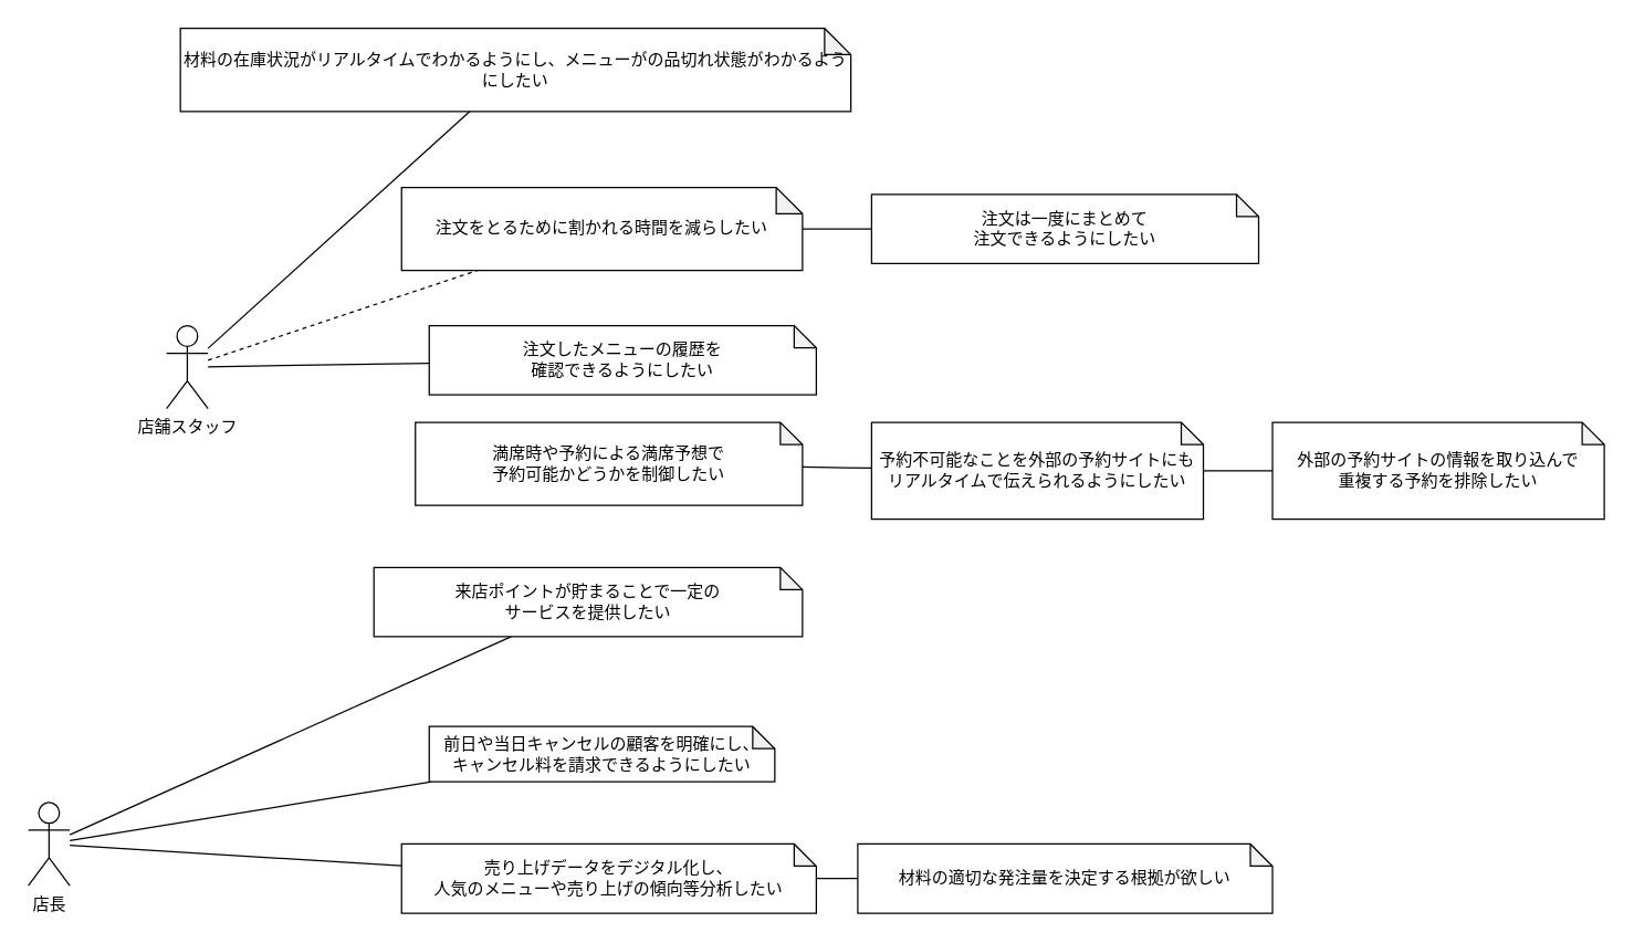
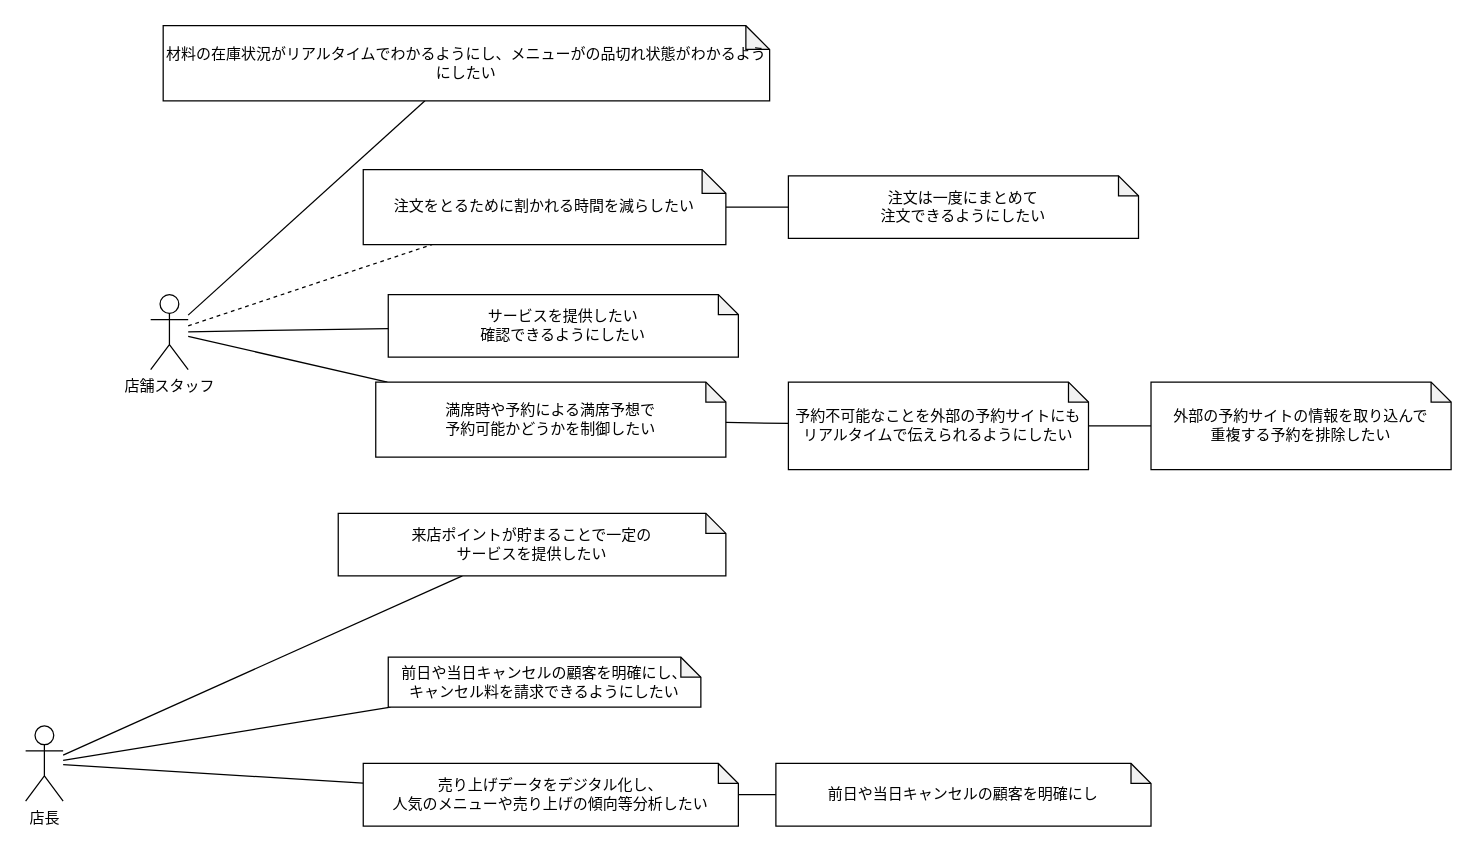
- <mxCell id="12" value="注文したメニューの履歴を&lt;br&gt;確認できるようにしたい" style="shape=note;whiteSpace=wrap;html=1;backgroundOutline=1;darkOpacity=0.05;size=16;" parent="1" vertex="1"><mxGeometry x="310" y="235" width="280" height="50" as="geometry" /></mxCell>
+ <mxCell id="12" value="サービスを提供したい&lt;br&gt;確認できるようにしたい" style="shape=note;whiteSpace=wrap;html=1;backgroundOutline=1;darkOpacity=0.05;size=16;" parent="1" vertex="1"><mxGeometry x="310" y="235" width="280" height="50" as="geometry" /></mxCell>
+ <mxCell id="4" style="edgeStyle=none;html=1;endArrow=none;endFill=0;" parent="1" source="18" target="9" edge="1"><mxGeometry relative="1" as="geometry" /></mxCell>
- <mxCell id="24" value="材料の適切な発注量を決定する根拠が欲しい" style="shape=note;whiteSpace=wrap;html=1;backgroundOutline=1;darkOpacity=0.05;size=16;" vertex="1" parent="1"><mxGeometry x="620" y="610" width="300" height="50" as="geometry" /></mxCell>
+ <mxCell id="24" value="前日や当日キャンセルの顧客を明確にし" style="shape=note;whiteSpace=wrap;html=1;backgroundOutline=1;darkOpacity=0.05;size=16;" vertex="1" parent="1"><mxGeometry x="620" y="610" width="300" height="50" as="geometry" /></mxCell>
